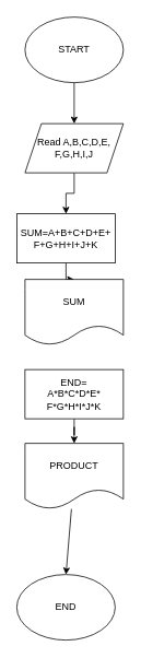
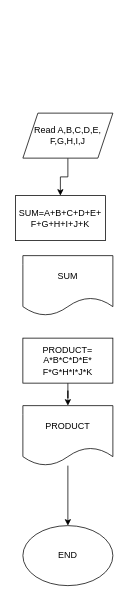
- <mxCell id="3" value="START" style="ellipse;whiteSpace=wrap;html=1;" parent="1" vertex="1"><mxGeometry x="30" y="20" width="120" height="80" as="geometry" /></mxCell>
- <mxCell id="2" value="" style="edgeStyle=orthogonalEdgeStyle;rounded=0;orthogonalLoop=1;jettySize=auto;html=1;" parent="1" source="3" target="5" edge="1"><mxGeometry relative="1" as="geometry" /></mxCell>
- <mxCell id="6" value="" style="edgeStyle=orthogonalEdgeStyle;rounded=0;orthogonalLoop=1;jettySize=auto;html=1;" parent="1" source="7" target="8" edge="1"><mxGeometry relative="1" as="geometry" /></mxCell>
- <mxCell id="10" value="END=&lt;br&gt;A*B*C*D*E*&lt;br&gt;F*G*H*I*J*K" style="whiteSpace=wrap;html=1;" parent="1" vertex="1"><mxGeometry x="30" y="450" width="120" height="60" as="geometry" /></mxCell>
+ <mxCell id="10" value="PRODUCT=&lt;br&gt;A*B*C*D*E*&lt;br&gt;F*G*H*I*J*K" style="whiteSpace=wrap;html=1;" parent="1" vertex="1"><mxGeometry x="30" y="450" width="120" height="60" as="geometry" /></mxCell>
- <mxCell id="12" value="END" style="ellipse;whiteSpace=wrap;html=1;" parent="1" vertex="1"><mxGeometry x="20" y="700" width="120" height="80" as="geometry" /></mxCell>
+ <mxCell id="12" value="END" style="ellipse;whiteSpace=wrap;html=1;" parent="1" vertex="1"><mxGeometry x="30" y="700" width="120" height="80" as="geometry" /></mxCell>
